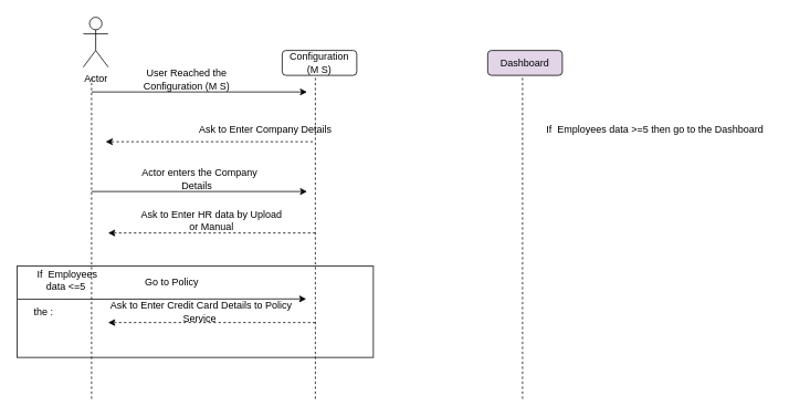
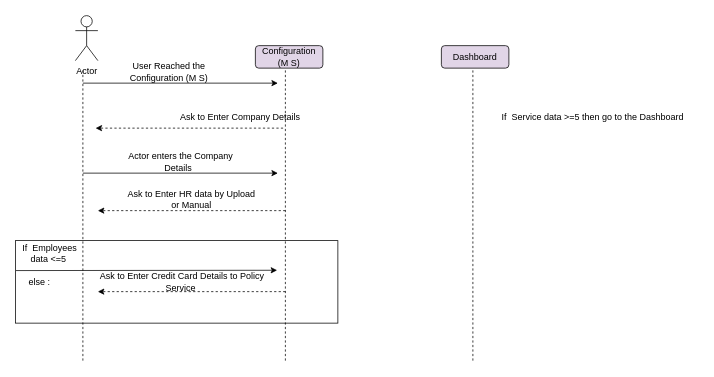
- <mxCell id="8" value="Configuration (M S)" style="rounded=1;whiteSpace=wrap;html=1;" vertex="1" parent="1"><mxGeometry x="340" y="60" width="90" height="30" as="geometry" /></mxCell>
+ <mxCell id="8" value="Configuration (M S)" style="rounded=1;whiteSpace=wrap;html=1;fillColor=#e1d5e7;" vertex="1" parent="1"><mxGeometry x="340" y="60" width="90" height="30" as="geometry" /></mxCell>
- <mxCell id="18" value="If&amp;nbsp; Employees data &amp;gt;=5 then go to the Dashboard" style="text;html=1;strokeColor=none;fillColor=none;align=center;verticalAlign=middle;whiteSpace=wrap;rounded=0;" vertex="1" parent="1"><mxGeometry x="650" y="151" width="280" height="10" as="geometry" /></mxCell>
+ <mxCell id="18" value="If&amp;nbsp; Service data &amp;gt;=5 then go to the Dashboard" style="text;html=1;strokeColor=none;fillColor=none;align=center;verticalAlign=middle;whiteSpace=wrap;rounded=0;" vertex="1" parent="1"><mxGeometry x="650" y="151" width="280" height="10" as="geometry" /></mxCell>
- <mxCell id="19" value="If&amp;nbsp; Employees data &amp;lt;=5&amp;nbsp;" style="text;html=1;strokeColor=none;fillColor=none;align=center;verticalAlign=middle;whiteSpace=wrap;rounded=0;" vertex="1" parent="1"><mxGeometry x="39" y="324" width="84" height="26" as="geometry" /></mxCell>
+ <mxCell id="19" value="If&amp;nbsp; Employees data &amp;lt;=5&amp;nbsp;" style="text;html=1;strokeColor=none;fillColor=none;align=center;verticalAlign=middle;whiteSpace=wrap;rounded=0;" vertex="1" parent="1"><mxGeometry x="24" y="324" width="84" height="26" as="geometry" /></mxCell>
- <mxCell id="20" value="Go to Policy" style="text;html=1;strokeColor=none;fillColor=none;align=center;verticalAlign=middle;whiteSpace=wrap;rounded=0;" vertex="1" parent="1"><mxGeometry x="154" y="324" width="106" height="30" as="geometry" /></mxCell>
- <mxCell id="21" value="the :&amp;nbsp;" style="text;html=1;strokeColor=none;fillColor=none;align=center;verticalAlign=middle;whiteSpace=wrap;rounded=0;" vertex="1" parent="1"><mxGeometry x="24" y="360" width="60" height="30" as="geometry" /></mxCell>
+ <mxCell id="21" value="else :&amp;nbsp;" style="text;html=1;strokeColor=none;fillColor=none;align=center;verticalAlign=middle;whiteSpace=wrap;rounded=0;" vertex="1" parent="1"><mxGeometry x="24" y="360" width="60" height="30" as="geometry" /></mxCell>
